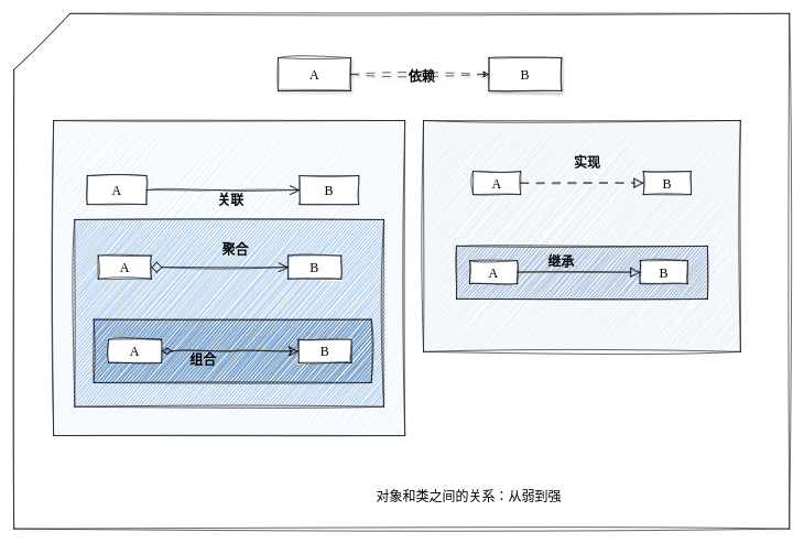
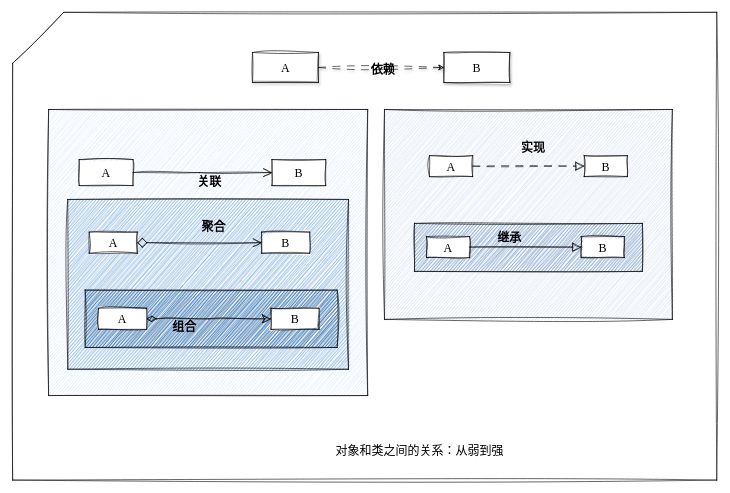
- <mxCell id="39" value="对象和类之间的关系：从弱到强" style="text;strokeColor=none;align=center;fillColor=none;html=1;verticalAlign=middle;whiteSpace=wrap;rounded=0;fontSize=20;fontFamily=Architects Daughter;movable=1;resizable=1;rotatable=1;deletable=1;editable=1;locked=0;connectable=1;" parent="2" vertex="1"><mxGeometry x="472" y="716" width="434" height="30" as="geometry" /></mxCell>
+ <mxCell id="39" value="对象和类之间的关系：从弱到强" style="text;strokeColor=none;align=center;fillColor=none;html=1;verticalAlign=middle;whiteSpace=wrap;rounded=0;fontSize=20;fontFamily=Architects Daughter;movable=1;resizable=1;rotatable=1;deletable=1;editable=1;locked=0;connectable=1;" parent="2" vertex="1"><mxGeometry x="462" y="716" width="434" height="30" as="geometry" /></mxCell>
